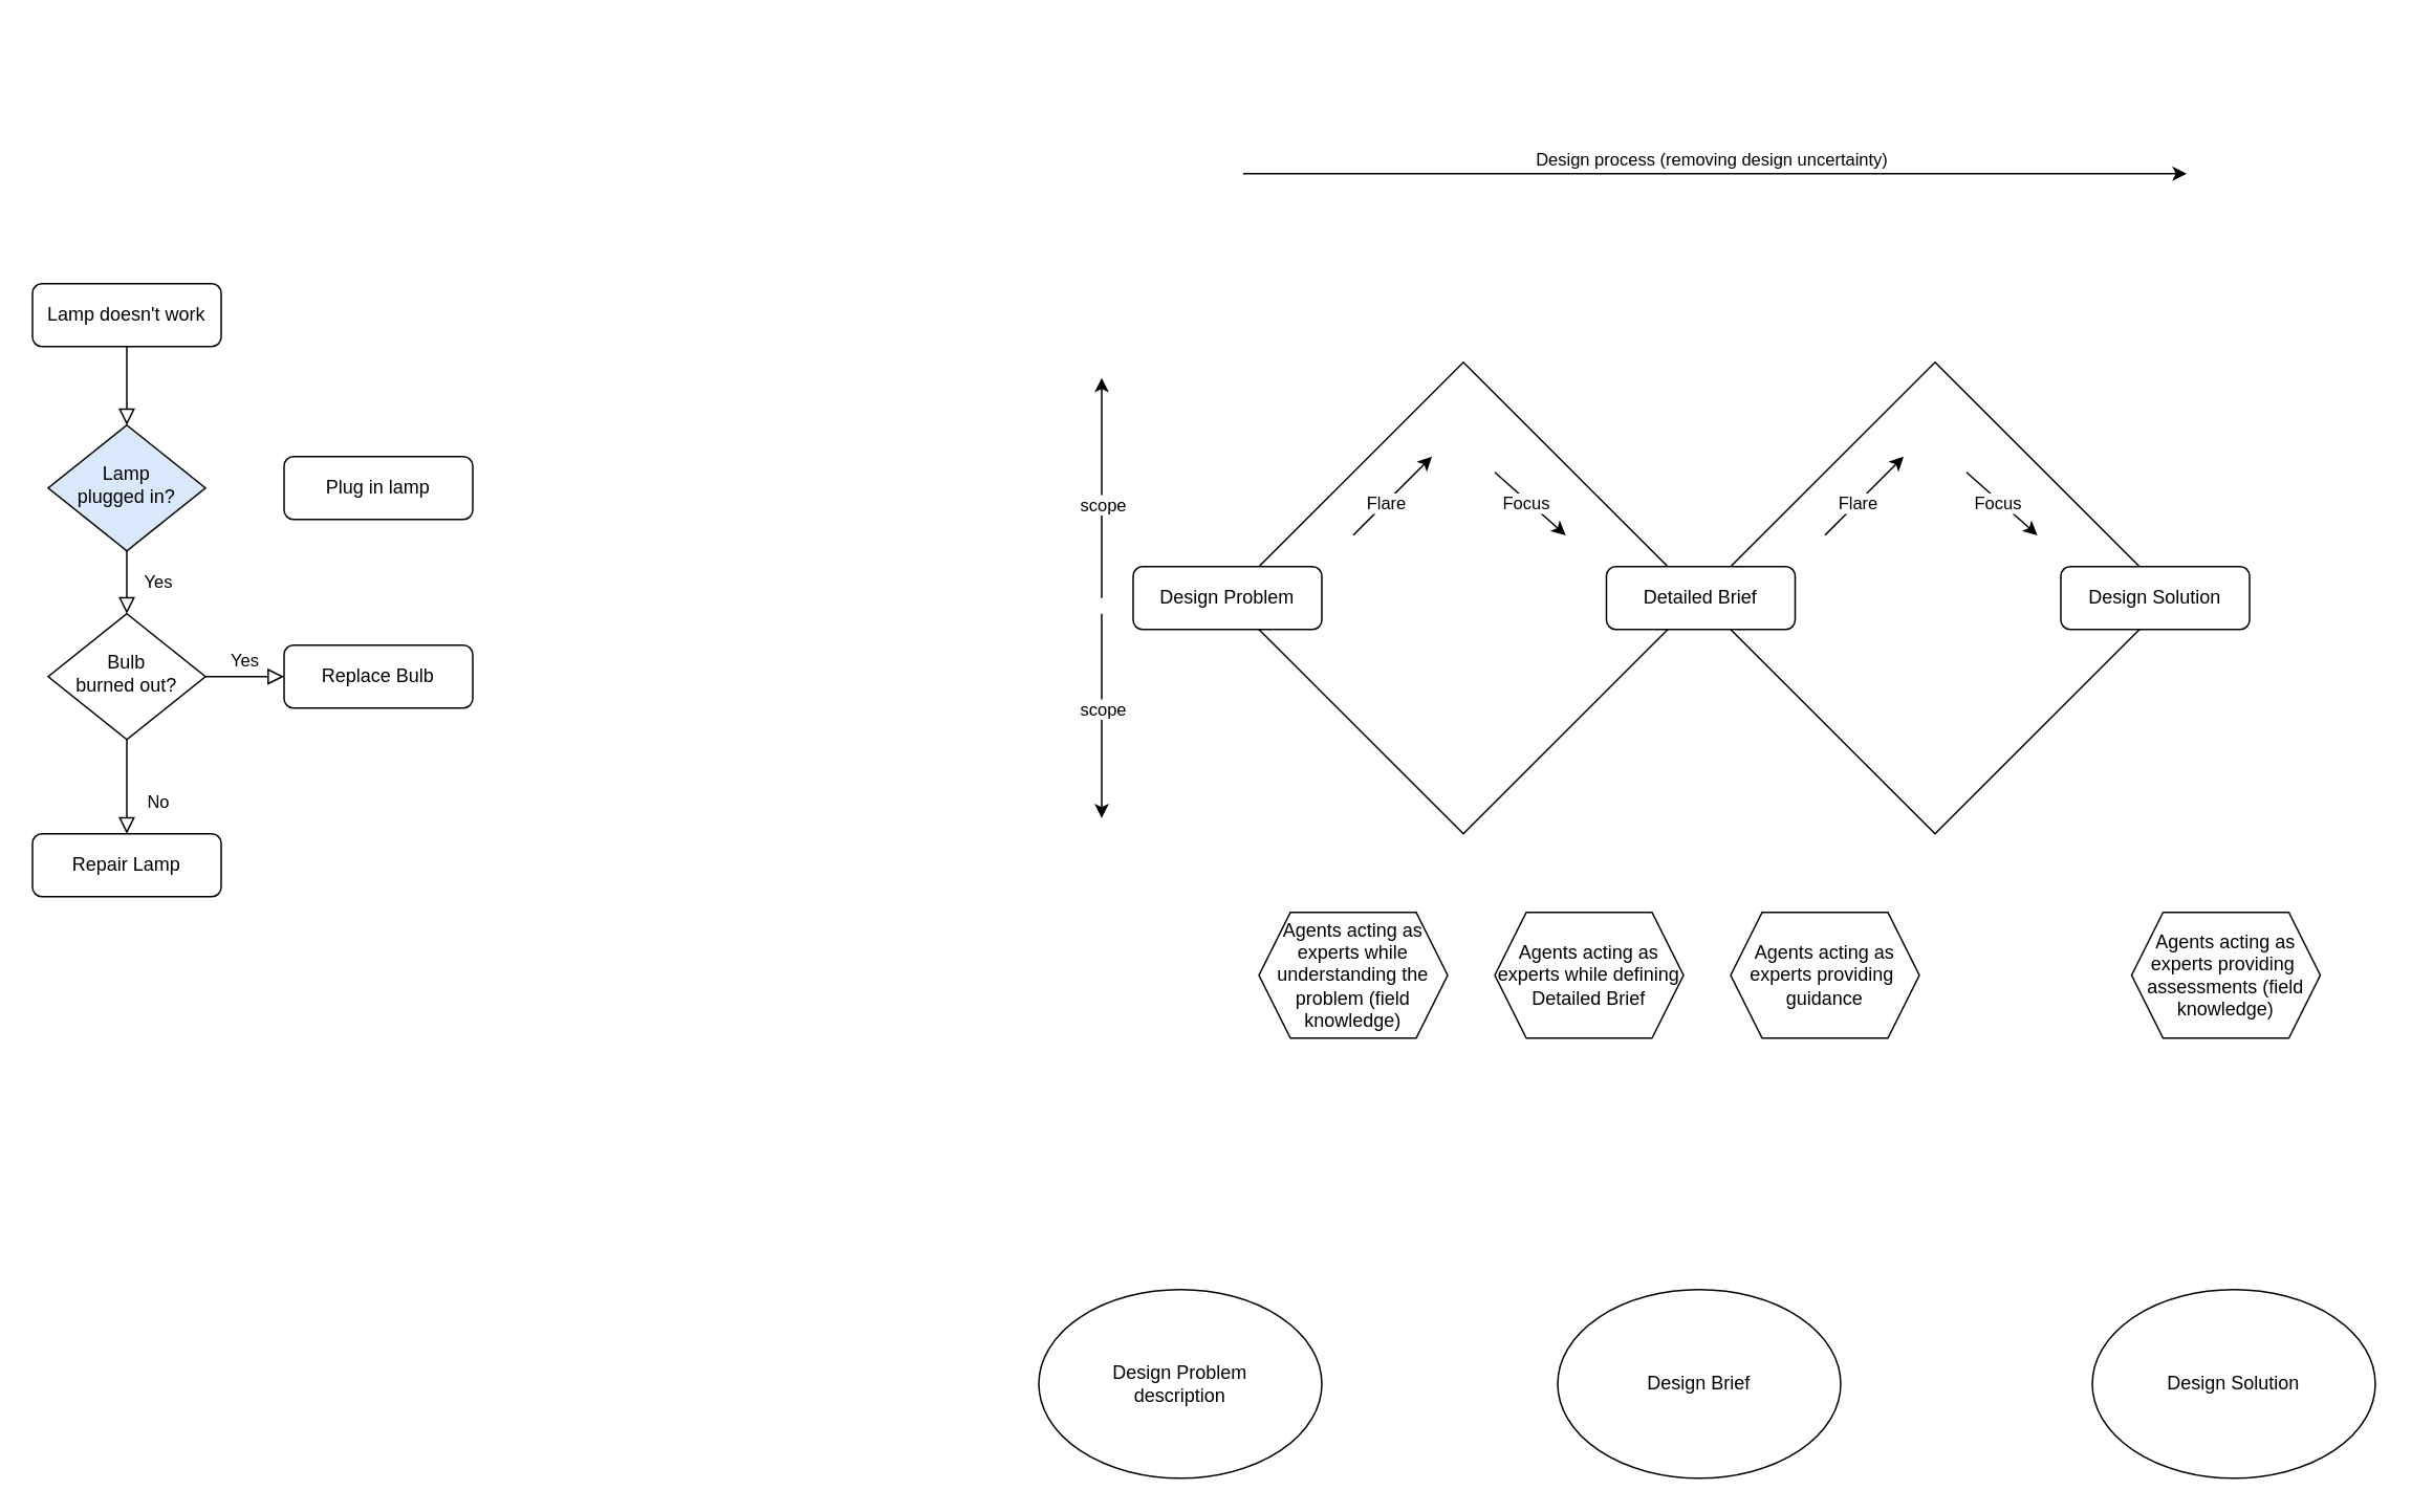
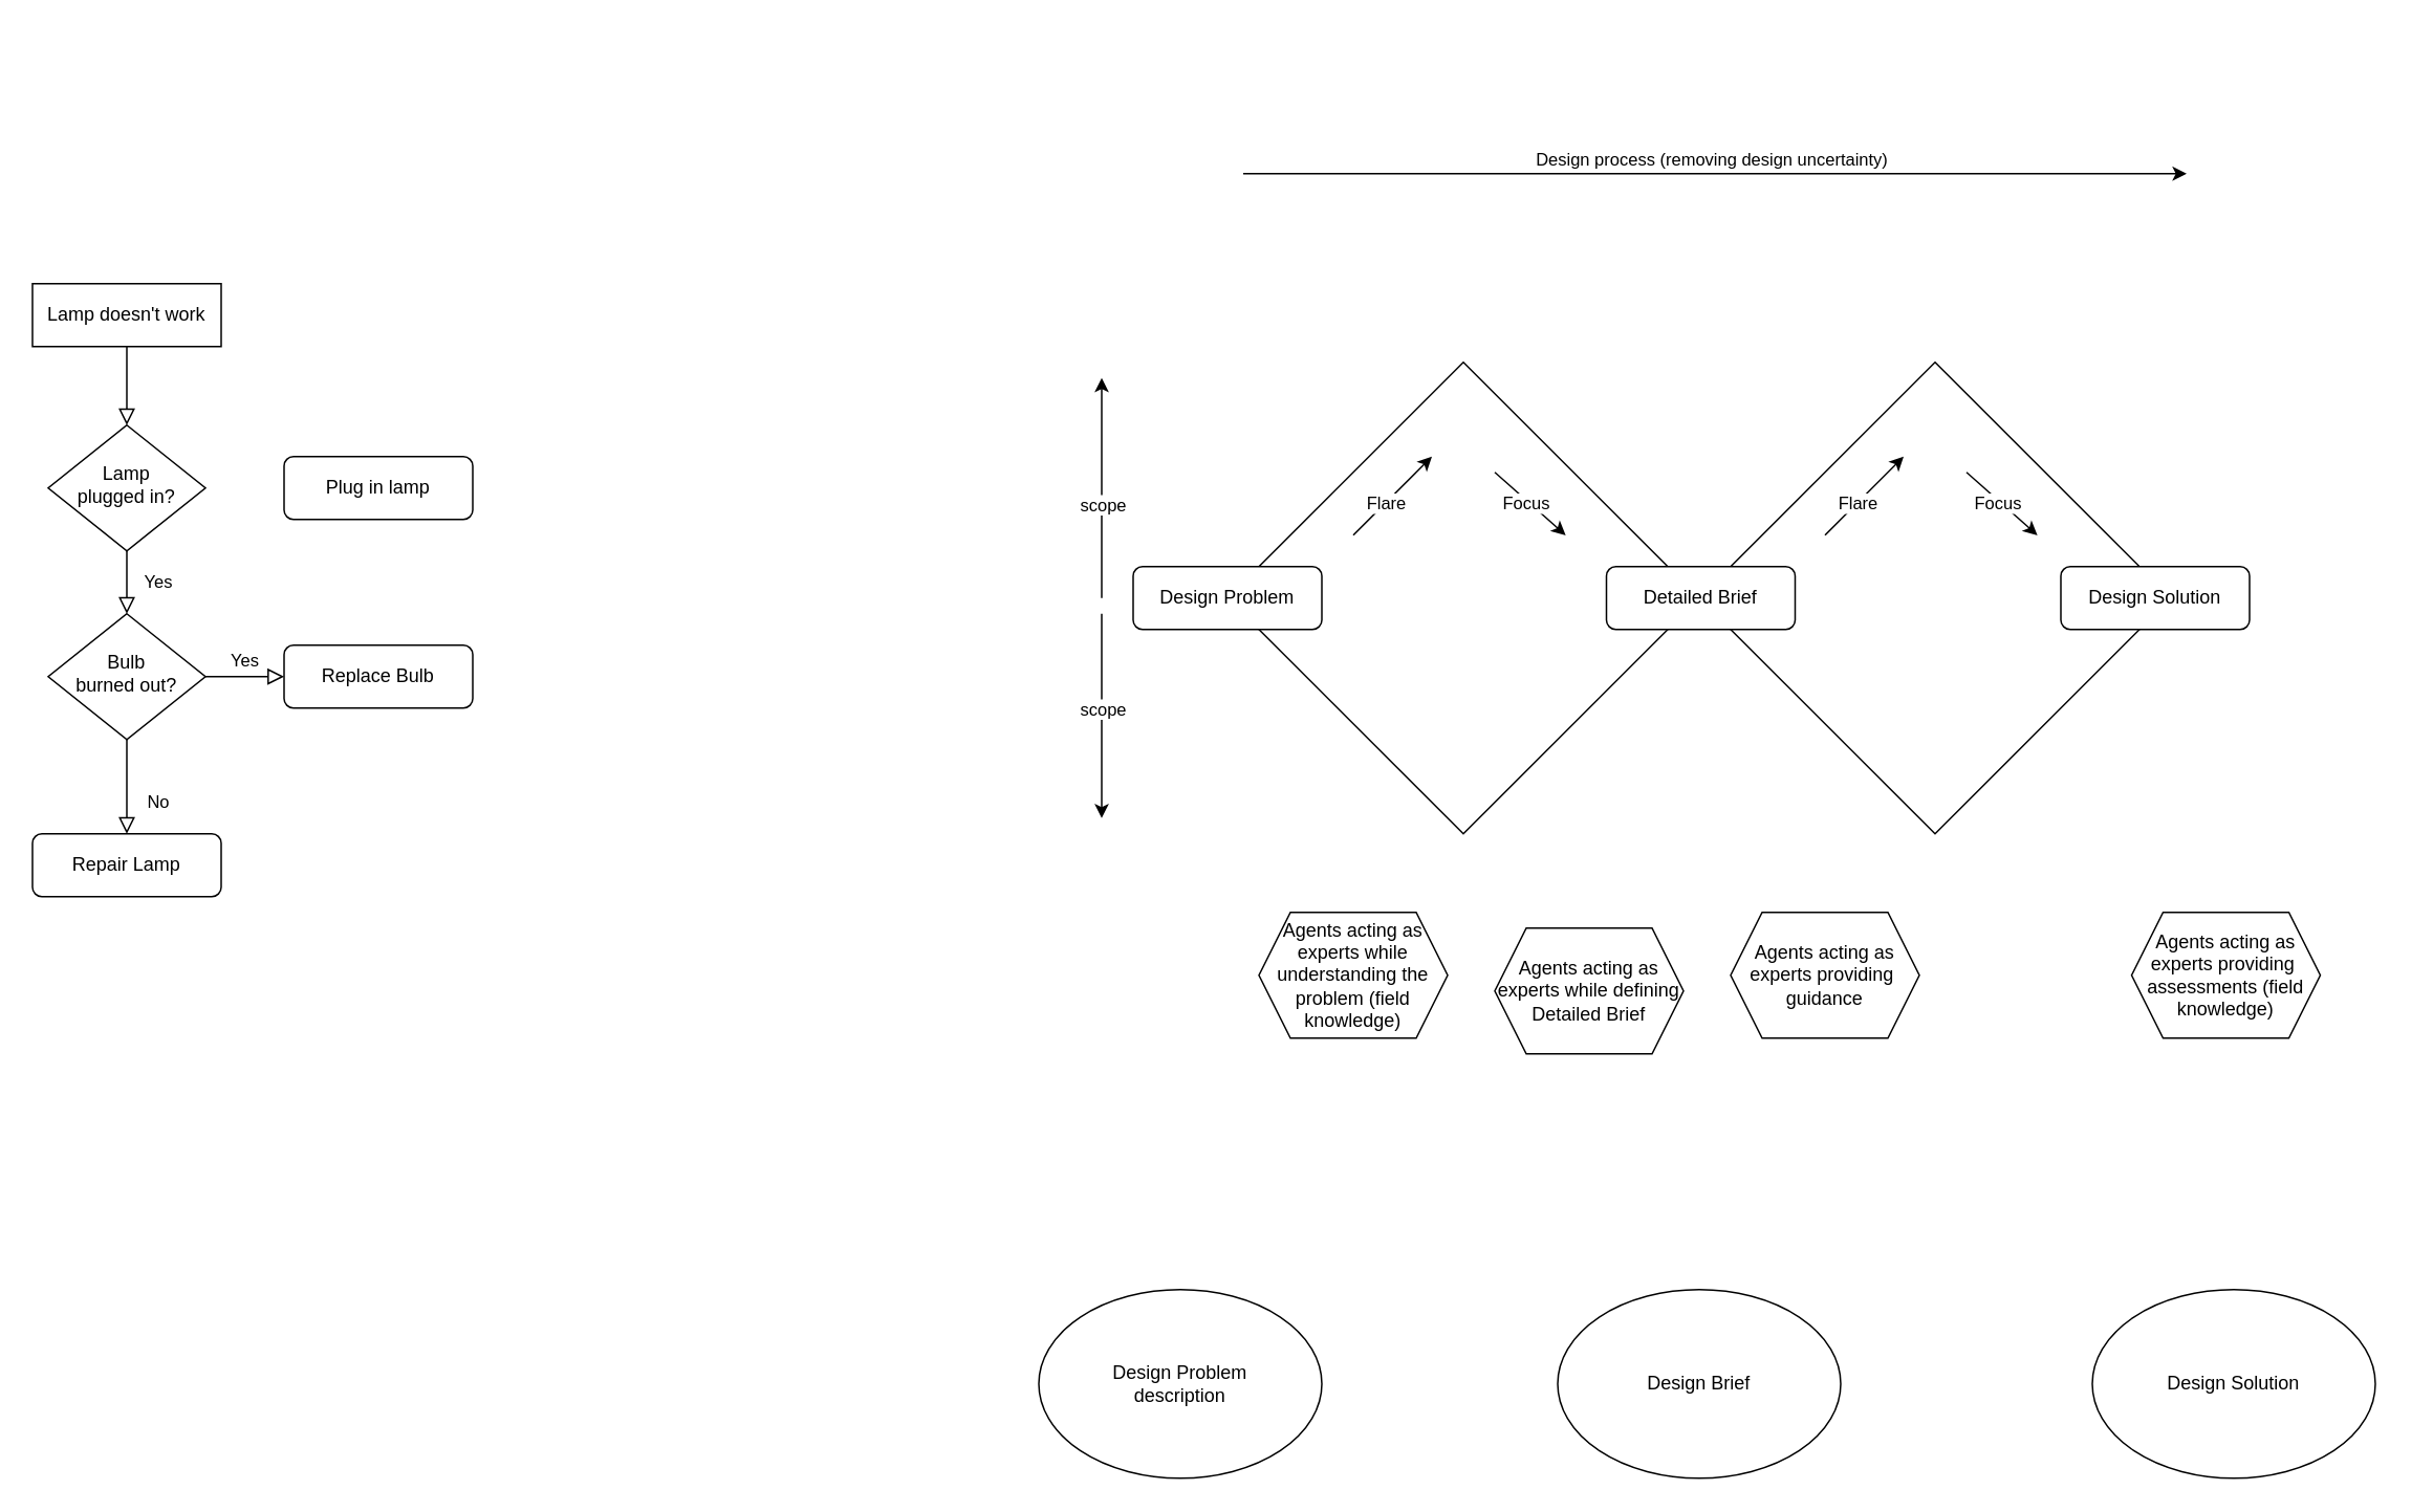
- <mxCell id="4" value="Lamp doesn't work" style="rounded=1;whiteSpace=wrap;html=1;fontSize=12;glass=0;strokeWidth=1;shadow=0;" parent="1" vertex="1"><mxGeometry x="20" y="180" width="120" height="40" as="geometry" /></mxCell>
+ <mxCell id="4" value="Lamp doesn't work" style="whiteSpace=wrap;html=1;fontSize=12;glass=0;strokeWidth=1;shadow=0;rounded=0;" parent="1" vertex="1"><mxGeometry x="20" y="180" width="120" height="40" as="geometry" /></mxCell>
- <mxCell id="6" value="Lamp&lt;br&gt;plugged in?" style="rhombus;whiteSpace=wrap;html=1;shadow=0;fontFamily=Helvetica;fontSize=12;align=center;strokeWidth=1;spacing=6;spacingTop=-4;fillColor=#dae8fc;" parent="1" vertex="1"><mxGeometry x="30" y="270" width="100" height="80" as="geometry" /></mxCell>
+ <mxCell id="6" value="Lamp&lt;br&gt;plugged in?" style="rhombus;whiteSpace=wrap;html=1;shadow=0;fontFamily=Helvetica;fontSize=12;align=center;strokeWidth=1;spacing=6;spacingTop=-4;" parent="1" vertex="1"><mxGeometry x="30" y="270" width="100" height="80" as="geometry" /></mxCell>
- <mxCell id="18" value="Agents acting as experts while defining Detailed Brief" style="shape=hexagon;perimeter=hexagonPerimeter2;whiteSpace=wrap;html=1;fixedSize=1;" parent="1" vertex="1"><mxGeometry x="950" y="580" width="120" height="80" as="geometry" /></mxCell>
+ <mxCell id="18" value="Agents acting as experts while defining Detailed Brief" style="shape=hexagon;perimeter=hexagonPerimeter2;whiteSpace=wrap;html=1;fixedSize=1;" parent="1" vertex="1"><mxGeometry x="950" y="590" width="120" height="80" as="geometry" /></mxCell>
